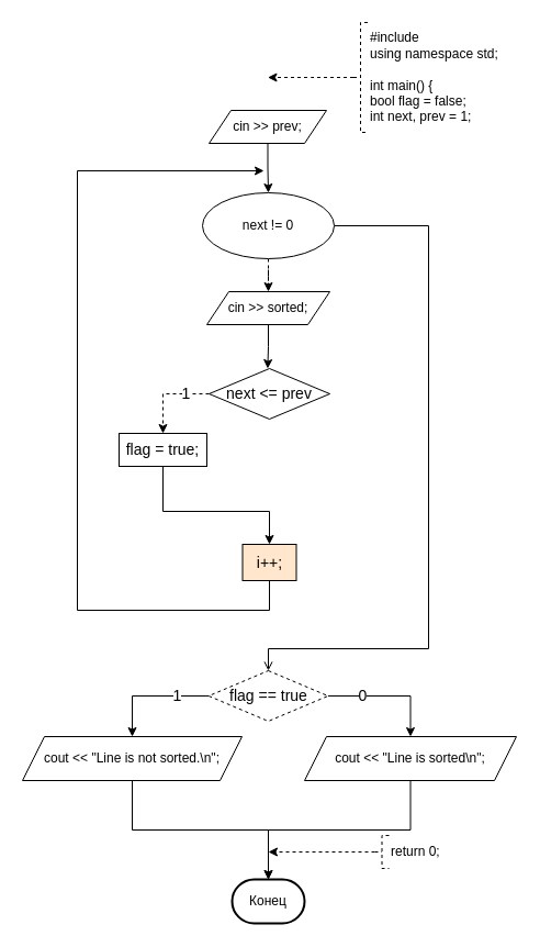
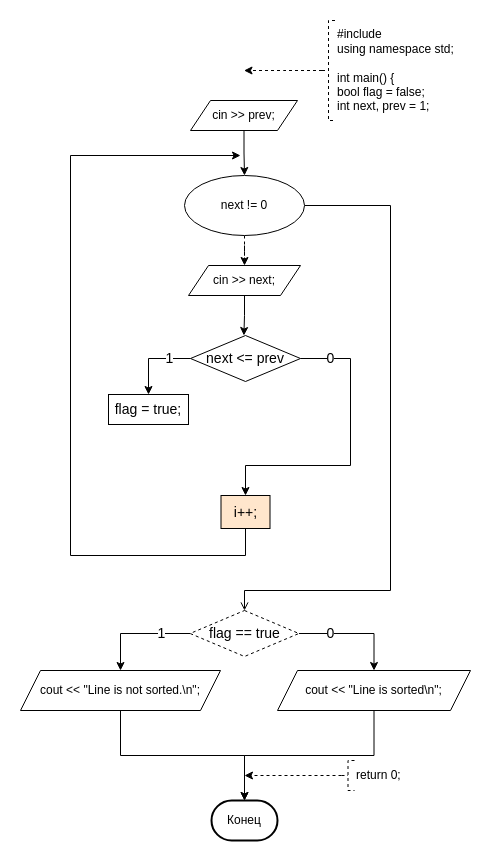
- <mxCell id="20" value="cin &gt;&gt; sorted;" style="shape=parallelogram;perimeter=parallelogramPerimeter;whiteSpace=wrap;html=1;fixedSize=1;" vertex="1" parent="1"><mxGeometry x="188" y="265" width="112" height="30" as="geometry" /></mxCell>
+ <mxCell id="20" value="cin &gt;&gt; next;" style="shape=parallelogram;perimeter=parallelogramPerimeter;whiteSpace=wrap;html=1;fixedSize=1;" vertex="1" parent="1"><mxGeometry x="188" y="265" width="112" height="30" as="geometry" /></mxCell>
- <mxCell id="13" value="1" style="edgeStyle=orthogonalEdgeStyle;rounded=0;orthogonalLoop=1;jettySize=auto;html=1;entryX=0.5;entryY=0;entryDx=0;entryDy=0;fontSize=14;exitX=0;exitY=0.5;exitDx=0;exitDy=0;dashed=1;" edge="1" parent="1" source="15" target="17"><mxGeometry x="-0.459" relative="1" as="geometry"><Array as="points"><mxPoint x="148" y="358" /></Array><mxPoint as="offset" /><mxPoint x="188" y="358" as="sourcePoint" /></mxGeometry></mxCell>
+ <mxCell id="13" value="1" style="edgeStyle=orthogonalEdgeStyle;rounded=0;orthogonalLoop=1;jettySize=auto;html=1;entryX=0.5;entryY=0;entryDx=0;entryDy=0;fontSize=14;exitX=0;exitY=0.5;exitDx=0;exitDy=0;" edge="1" parent="1" source="15" target="17"><mxGeometry x="-0.459" relative="1" as="geometry"><Array as="points"><mxPoint x="148" y="358" /></Array><mxPoint as="offset" /><mxPoint x="188" y="358" as="sourcePoint" /></mxGeometry></mxCell>
+ <mxCell id="14" value="0" style="edgeStyle=orthogonalEdgeStyle;rounded=0;orthogonalLoop=1;jettySize=auto;html=1;fontSize=14;exitX=1;exitY=0.5;exitDx=0;exitDy=0;entryX=0.5;entryY=0;entryDx=0;entryDy=0;" edge="1" parent="1" source="15" target="19"><mxGeometry x="-0.794" relative="1" as="geometry"><mxPoint as="offset" /><Array as="points"><mxPoint x="350" y="358" /><mxPoint x="350" y="465" /><mxPoint x="245" y="465" /></Array></mxGeometry></mxCell>
- <mxCell id="16" style="edgeStyle=orthogonalEdgeStyle;rounded=0;orthogonalLoop=1;jettySize=auto;html=1;fontSize=14;exitX=0.5;exitY=1;exitDx=0;exitDy=0;entryX=0.5;entryY=0;entryDx=0;entryDy=0;" edge="1" parent="1" source="17" target="19"><mxGeometry relative="1" as="geometry"><mxPoint x="244" y="155" as="targetPoint" /><Array as="points"><mxPoint x="148" y="465" /><mxPoint x="245" y="465" /></Array><mxPoint x="148" y="495" as="sourcePoint" /></mxGeometry></mxCell>
